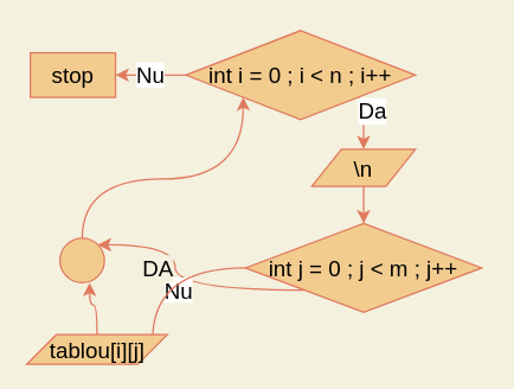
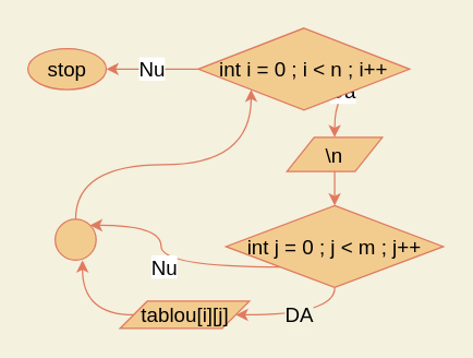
- <mxCell id="13" value="stop" style="whiteSpace=wrap;html=1;strokeColor=#E07A5F;fillColor=#F2CC8F;labelBackgroundColor=none;fontColor=#000000;fontSize=15;rounded=0;" parent="1" vertex="1"><mxGeometry x="20" y="35" width="57.5" height="30" as="geometry" /></mxCell>
+ <mxCell id="13" value="stop" style="ellipse;whiteSpace=wrap;html=1;strokeColor=#E07A5F;fillColor=#F2CC8F;labelBackgroundColor=none;fontColor=#000000;fontSize=15;" parent="1" vertex="1"><mxGeometry x="20" y="35" width="57.5" height="30" as="geometry" /></mxCell>
- <mxCell id="5" value="int i = 0 ; i &amp;lt; n ; i++" style="rhombus;whiteSpace=wrap;html=1;strokeColor=#E07A5F;fillColor=#F2CC8F;labelBackgroundColor=none;fontColor=#000000;fontSize=15;" parent="1" vertex="1"><mxGeometry x="125" y="20" width="155" height="60" as="geometry" /></mxCell>
+ <mxCell id="5" value="int i = 0 ; i &amp;lt; n ; i++" style="rhombus;whiteSpace=wrap;html=1;strokeColor=#E07A5F;fillColor=#F2CC8F;labelBackgroundColor=none;fontColor=#000000;fontSize=15;" parent="1" vertex="1"><mxGeometry x="145" y="20" width="155" height="60" as="geometry" /></mxCell>
- <mxCell id="10" value="tablou[i][j]" style="shape=parallelogram;perimeter=parallelogramPerimeter;whiteSpace=wrap;html=1;fixedSize=1;strokeColor=#E07A5F;fillColor=#F2CC8F;labelBackgroundColor=none;fontColor=#000000;fontSize=15;" parent="1" vertex="1"><mxGeometry x="17.5" y="225" width="95" height="20" as="geometry" /></mxCell>
+ <mxCell id="10" value="tablou[i][j]" style="shape=parallelogram;perimeter=parallelogramPerimeter;whiteSpace=wrap;html=1;fixedSize=1;strokeColor=#E07A5F;fillColor=#F2CC8F;labelBackgroundColor=none;fontColor=#000000;fontSize=15;" parent="1" vertex="1"><mxGeometry x="87.5" y="220" width="95" height="20" as="geometry" /></mxCell>
